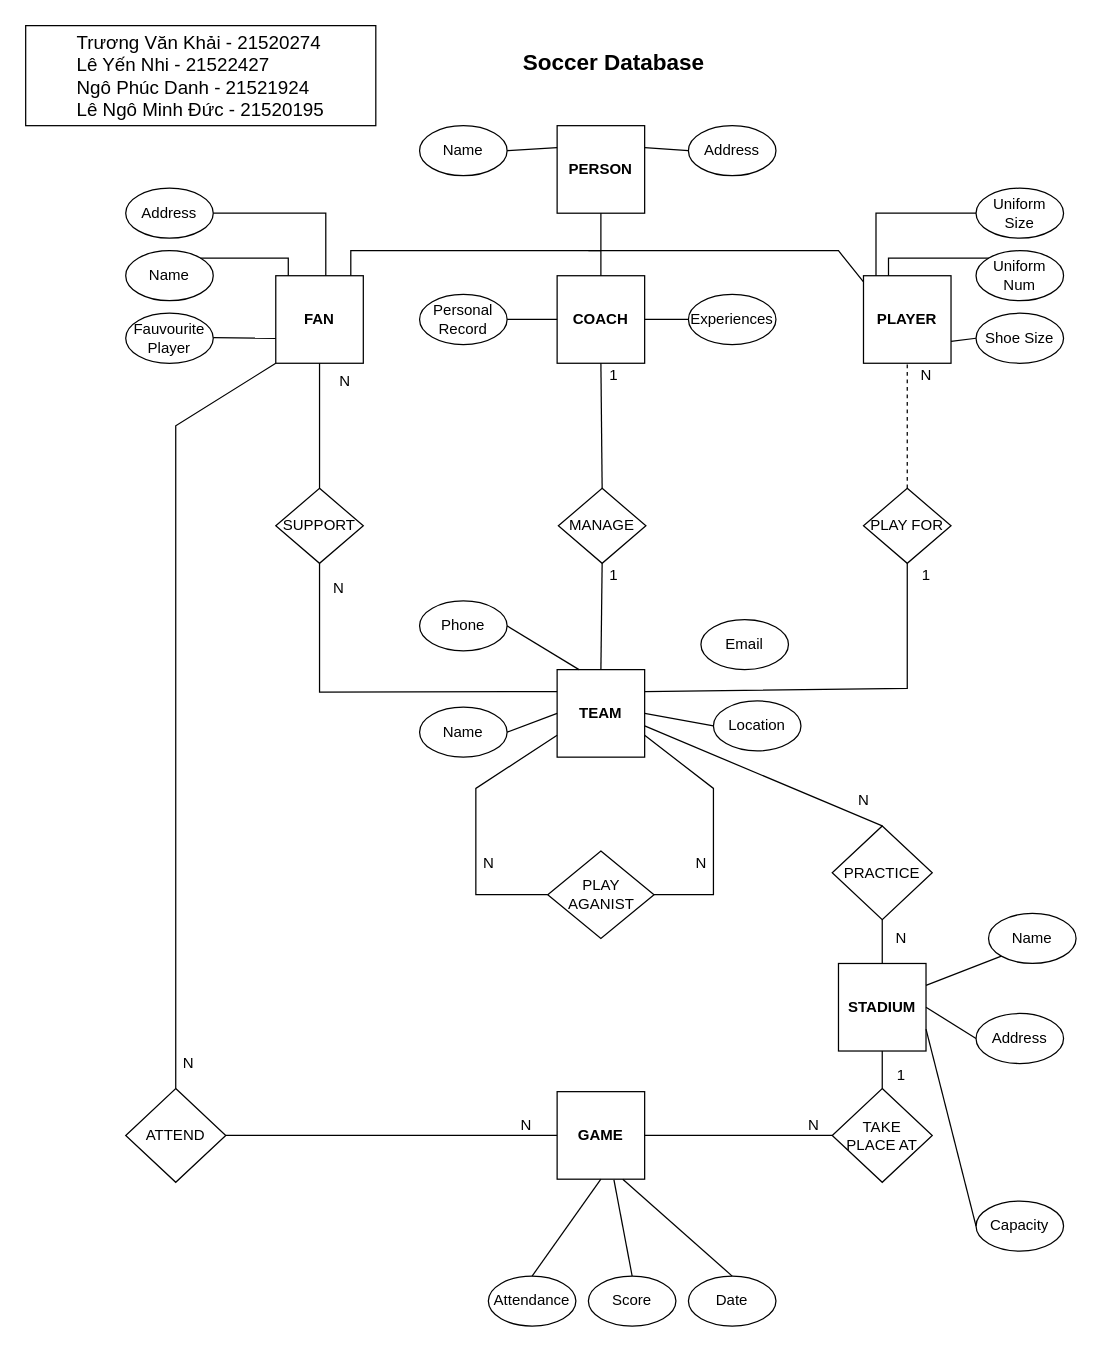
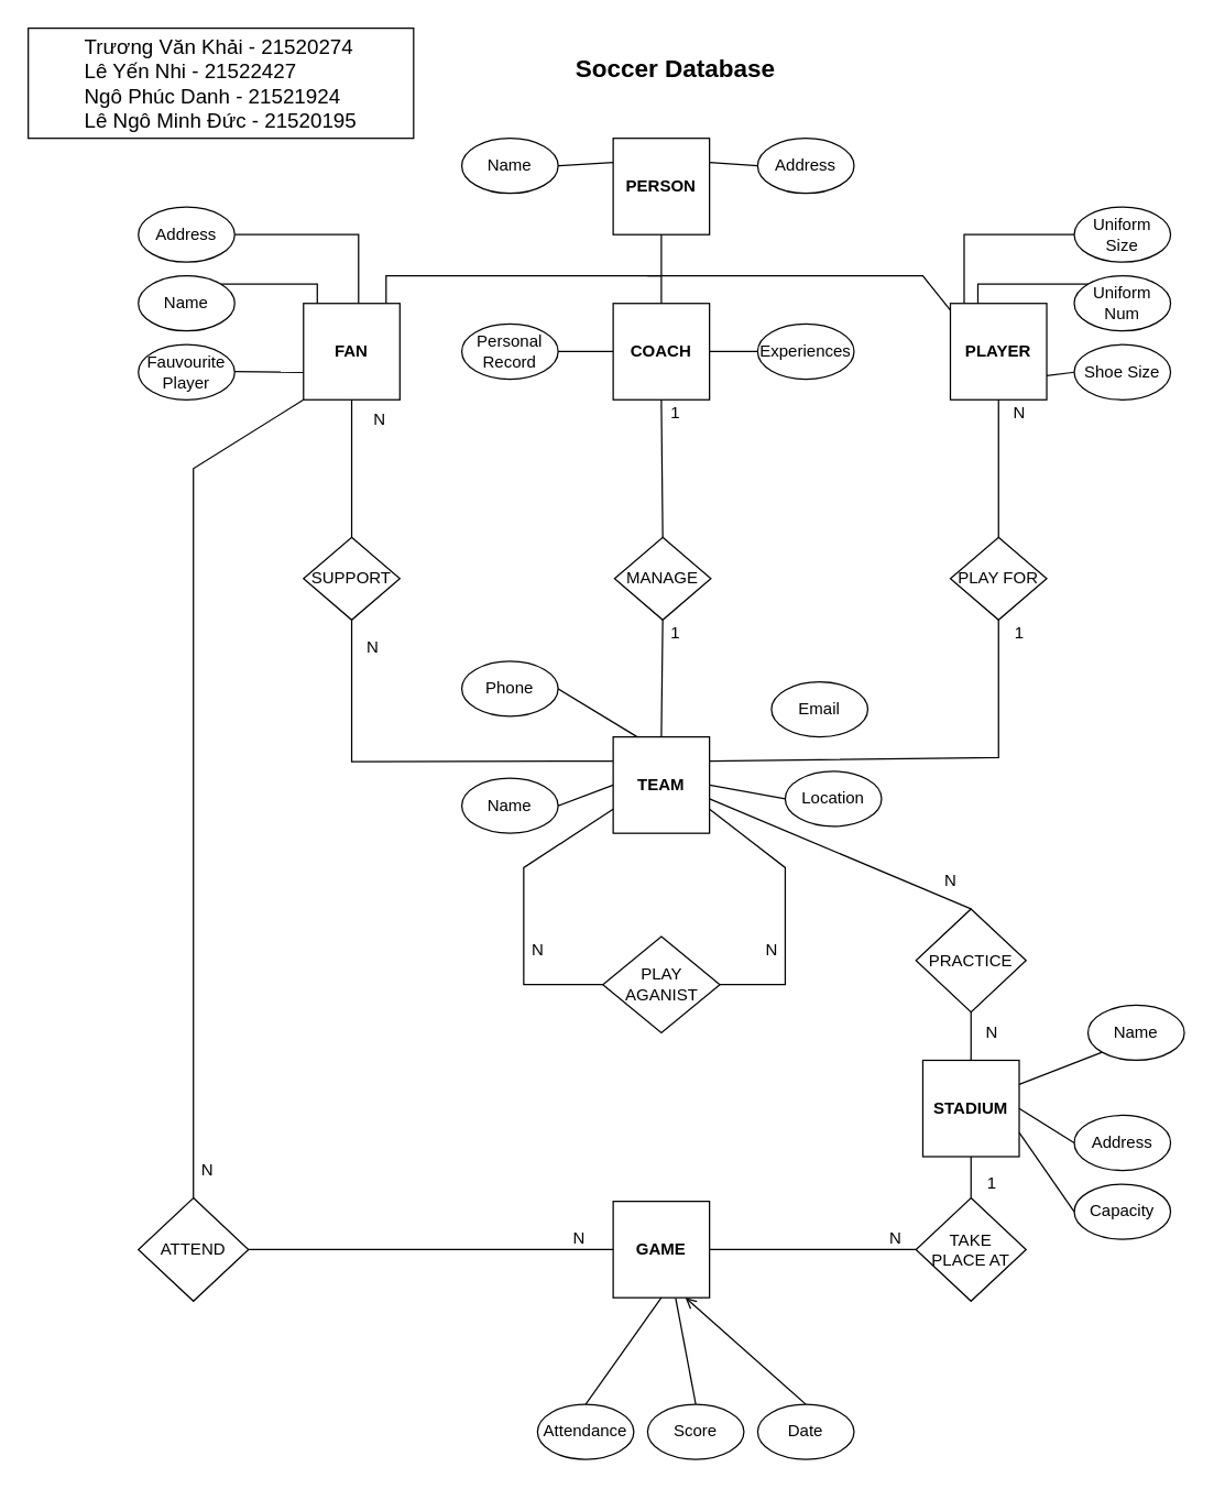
- <mxCell id="38" value="" style="endArrow=none;html=1;rounded=0;entryX=0.5;entryY=1;entryDx=0;entryDy=0;dashed=1;" parent="1" source="34" target="12" edge="1"><mxGeometry width="50" height="50" relative="1" as="geometry"><mxPoint x="420" y="560" as="sourcePoint" /><mxPoint x="470" y="510" as="targetPoint" /></mxGeometry></mxCell>
+ <mxCell id="38" value="" style="endArrow=none;html=1;rounded=0;entryX=0.5;entryY=1;entryDx=0;entryDy=0;" parent="1" source="34" target="12" edge="1"><mxGeometry width="50" height="50" relative="1" as="geometry"><mxPoint x="420" y="560" as="sourcePoint" /><mxPoint x="470" y="510" as="targetPoint" /></mxGeometry></mxCell>
- <mxCell id="69" value="" style="endArrow=none;html=1;rounded=0;entryX=0.75;entryY=1;entryDx=0;entryDy=0;exitX=0.5;exitY=0;exitDx=0;exitDy=0;" parent="1" source="66" target="60" edge="1"><mxGeometry width="50" height="50" relative="1" as="geometry"><mxPoint x="250" y="880" as="sourcePoint" /><mxPoint x="300" y="830" as="targetPoint" /></mxGeometry></mxCell>
+ <mxCell id="69" value="" style="endArrow=open;html=1;rounded=0;entryX=0.75;entryY=1;entryDx=0;entryDy=0;exitX=0.5;exitY=0;exitDx=0;exitDy=0;" parent="1" source="66" target="60" edge="1"><mxGeometry width="50" height="50" relative="1" as="geometry"><mxPoint x="250" y="880" as="sourcePoint" /><mxPoint x="300" y="830" as="targetPoint" /></mxGeometry></mxCell>
- <mxCell id="56" value="Capacity" style="ellipse;whiteSpace=wrap;html=1;" parent="1" vertex="1"><mxGeometry x="780" y="960" width="70" height="40" as="geometry" /></mxCell>
+ <mxCell id="56" value="Capacity" style="ellipse;whiteSpace=wrap;html=1;" parent="1" vertex="1"><mxGeometry x="780" y="860" width="70" height="40" as="geometry" /></mxCell>
